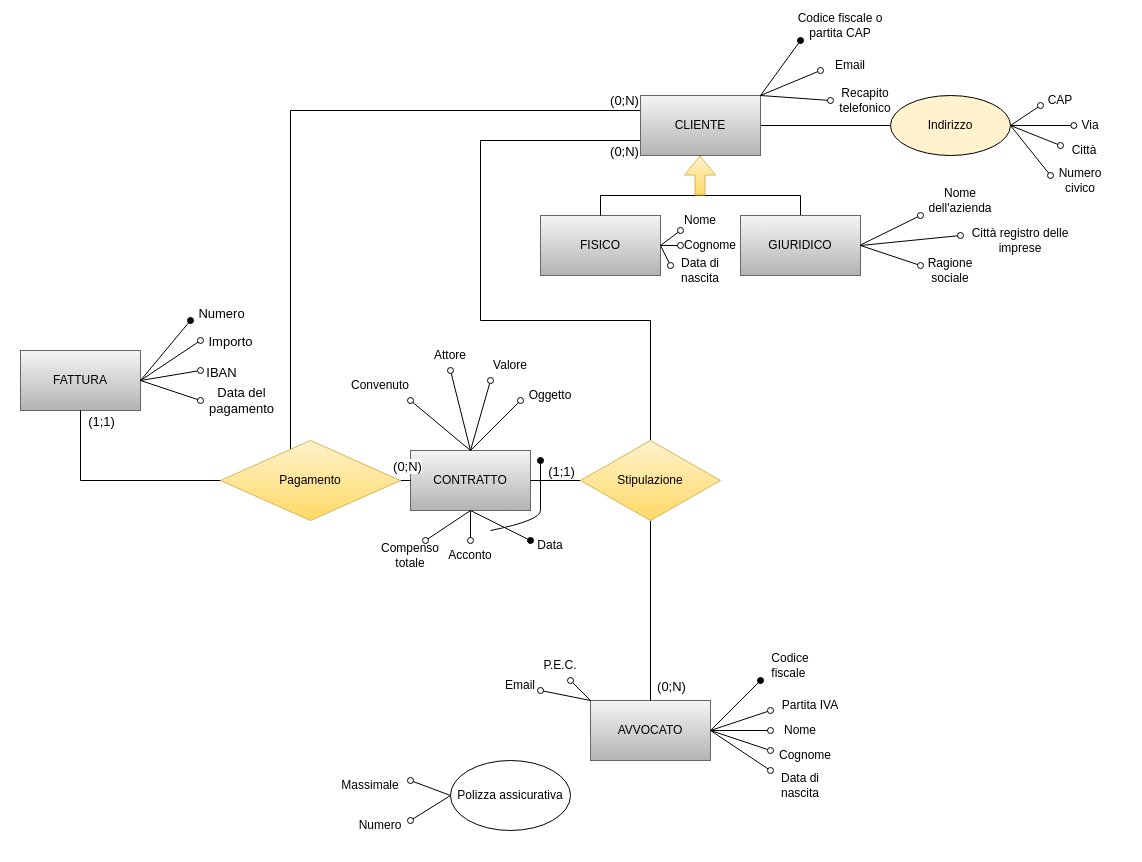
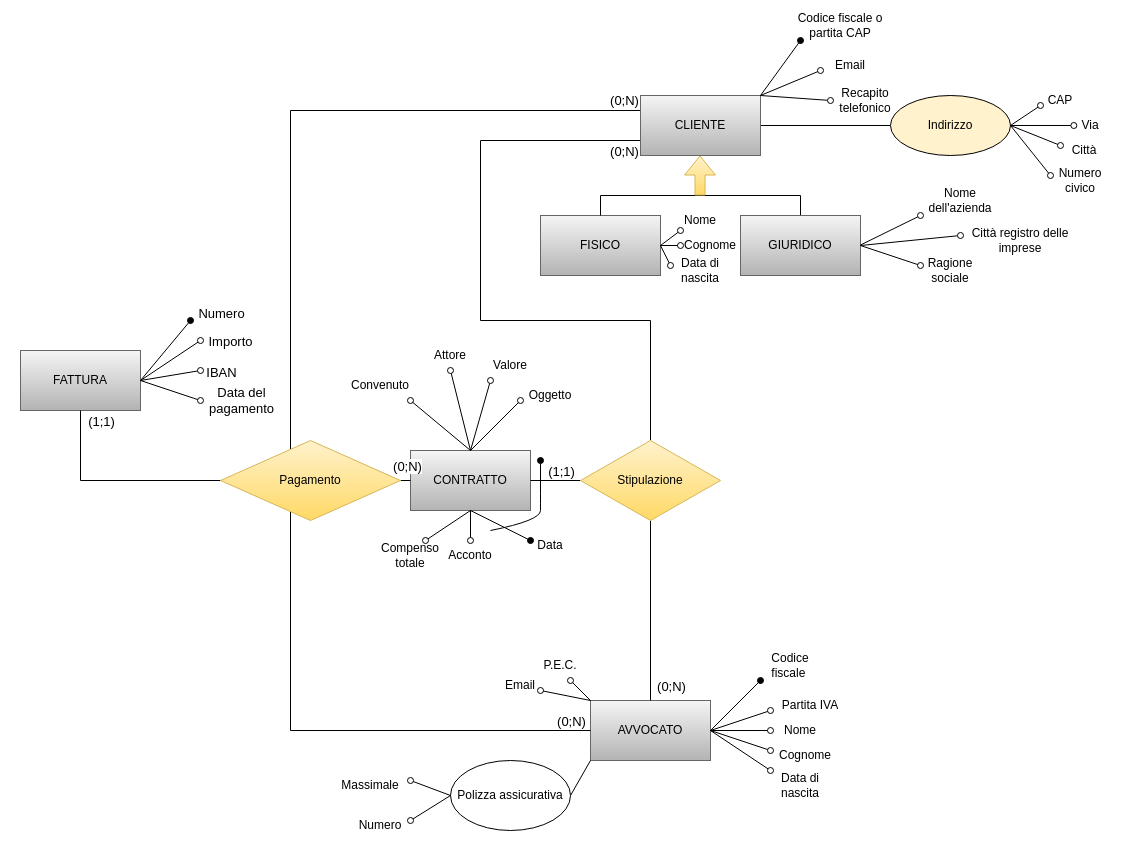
+ <mxCell id="16" style="edgeStyle=orthogonalEdgeStyle;rounded=0;orthogonalLoop=1;jettySize=auto;html=1;startArrow=none;startFill=0;endArrow=none;endFill=0;entryX=0;entryY=0.5;entryDx=0;entryDy=0;" parent="1" source="20" target="3" edge="1"><mxGeometry relative="1" as="geometry"><mxPoint x="260" y="380" as="targetPoint" /><Array as="points"><mxPoint x="290" y="730" /></Array></mxGeometry></mxCell>
+ <mxCell id="17" value="(0;N)" style="edgeLabel;html=1;align=center;verticalAlign=middle;resizable=0;points=[];fontSize=13;" parent="16" vertex="1" connectable="0"><mxGeometry x="0.918" y="-1" relative="1" as="geometry"><mxPoint x="1" y="-11" as="offset" /></mxGeometry></mxCell>
+ <mxCell id="62" value="" style="endArrow=none;html=1;rounded=0;endFill=0;entryX=0;entryY=1;entryDx=0;entryDy=0;exitX=1;exitY=0.5;exitDx=0;exitDy=0;" parent="1" source="57" target="3" edge="1"><mxGeometry width="50" height="50" relative="1" as="geometry"><mxPoint x="260" y="540" as="sourcePoint" /><mxPoint x="310" y="490" as="targetPoint" /></mxGeometry></mxCell>
